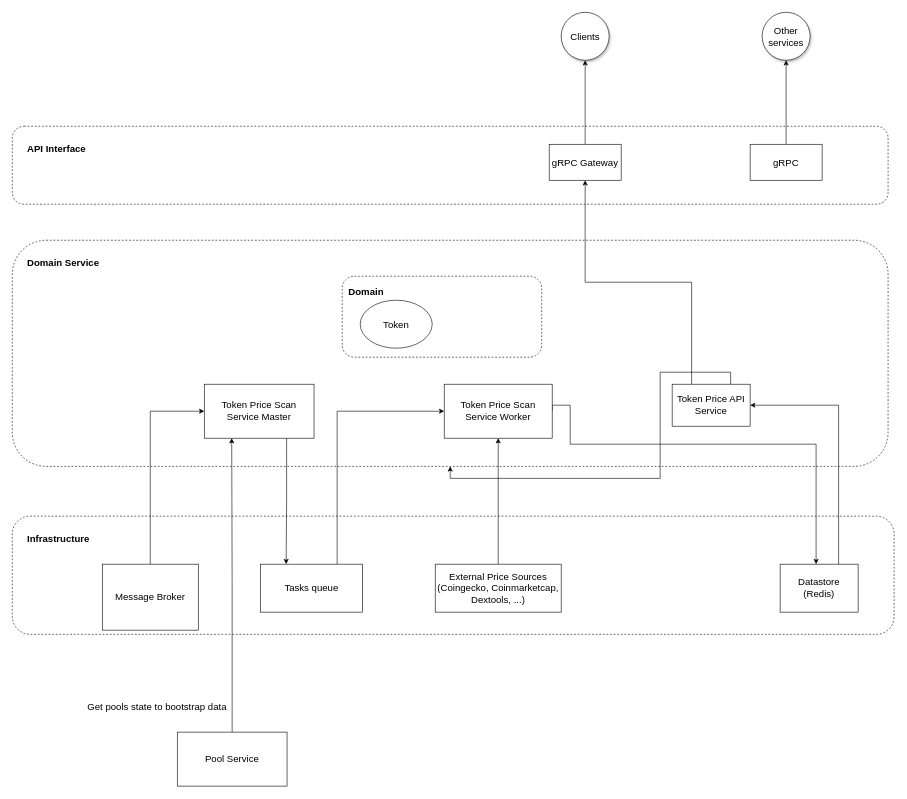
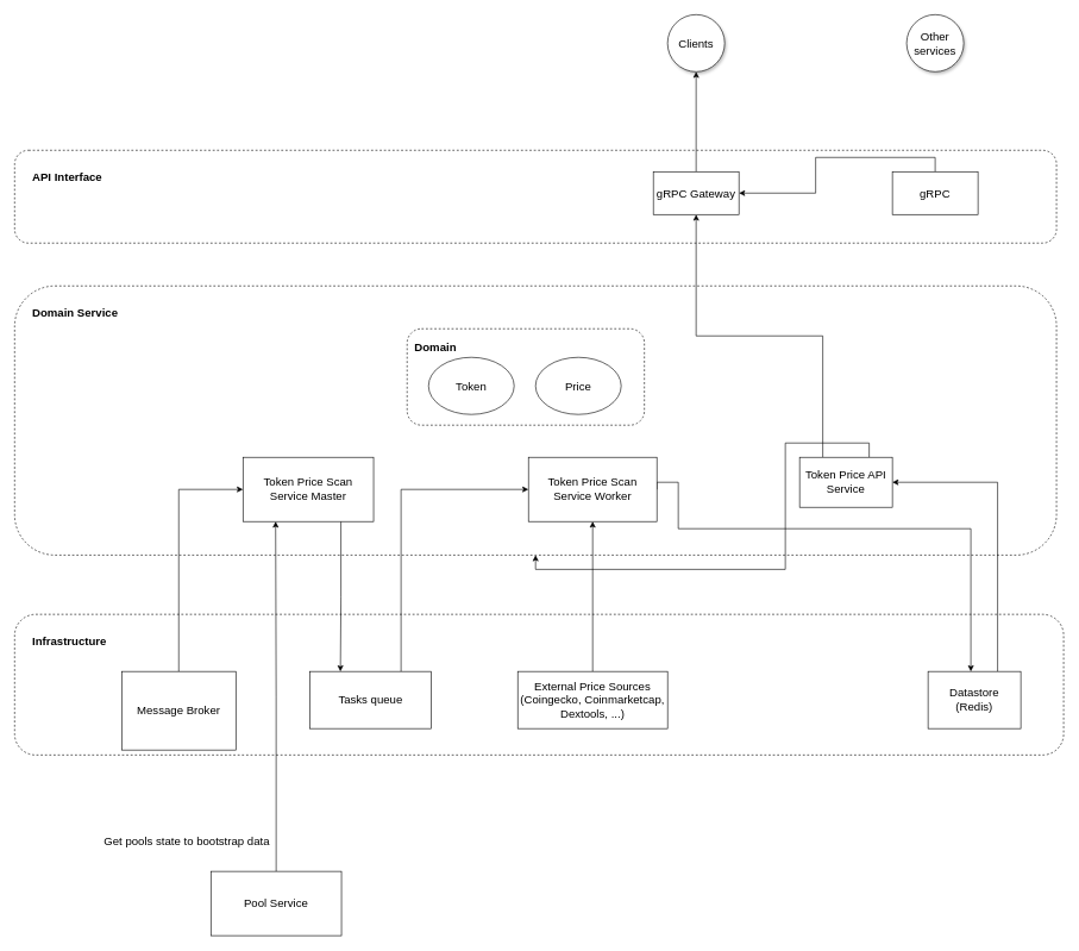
- <mxCell id="20" style="edgeStyle=orthogonalEdgeStyle;rounded=0;orthogonalLoop=1;jettySize=auto;html=1;exitX=0.5;exitY=0;exitDx=0;exitDy=0;fontSize=16;" parent="1" source="21" target="26" edge="1"><mxGeometry relative="1" as="geometry" /></mxCell>
+ <mxCell id="20" style="edgeStyle=orthogonalEdgeStyle;rounded=0;orthogonalLoop=1;jettySize=auto;html=1;exitX=0.5;exitY=0;exitDx=0;exitDy=0;fontSize=16;" parent="1" source="21" target="17" edge="1"><mxGeometry relative="1" as="geometry" /></mxCell>
+ <mxCell id="27" value="Price" style="ellipse;whiteSpace=wrap;html=1;fontSize=16;" parent="1" vertex="1"><mxGeometry x="750" y="500" width="120" height="80" as="geometry" /></mxCell>
